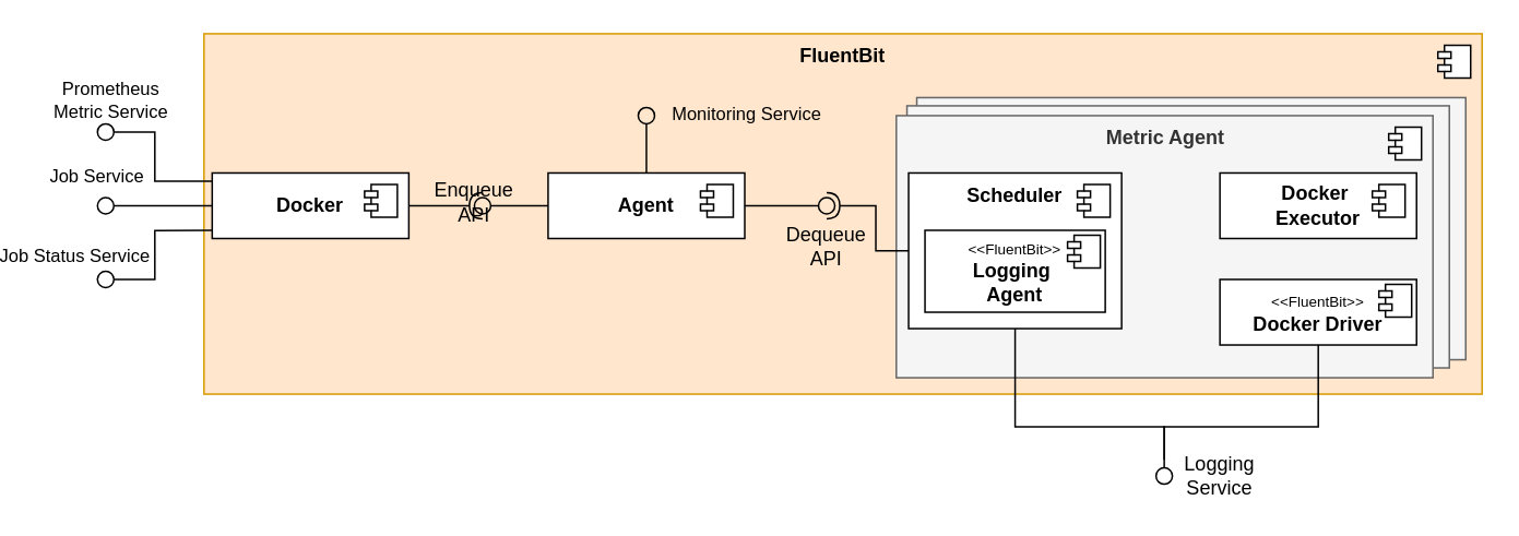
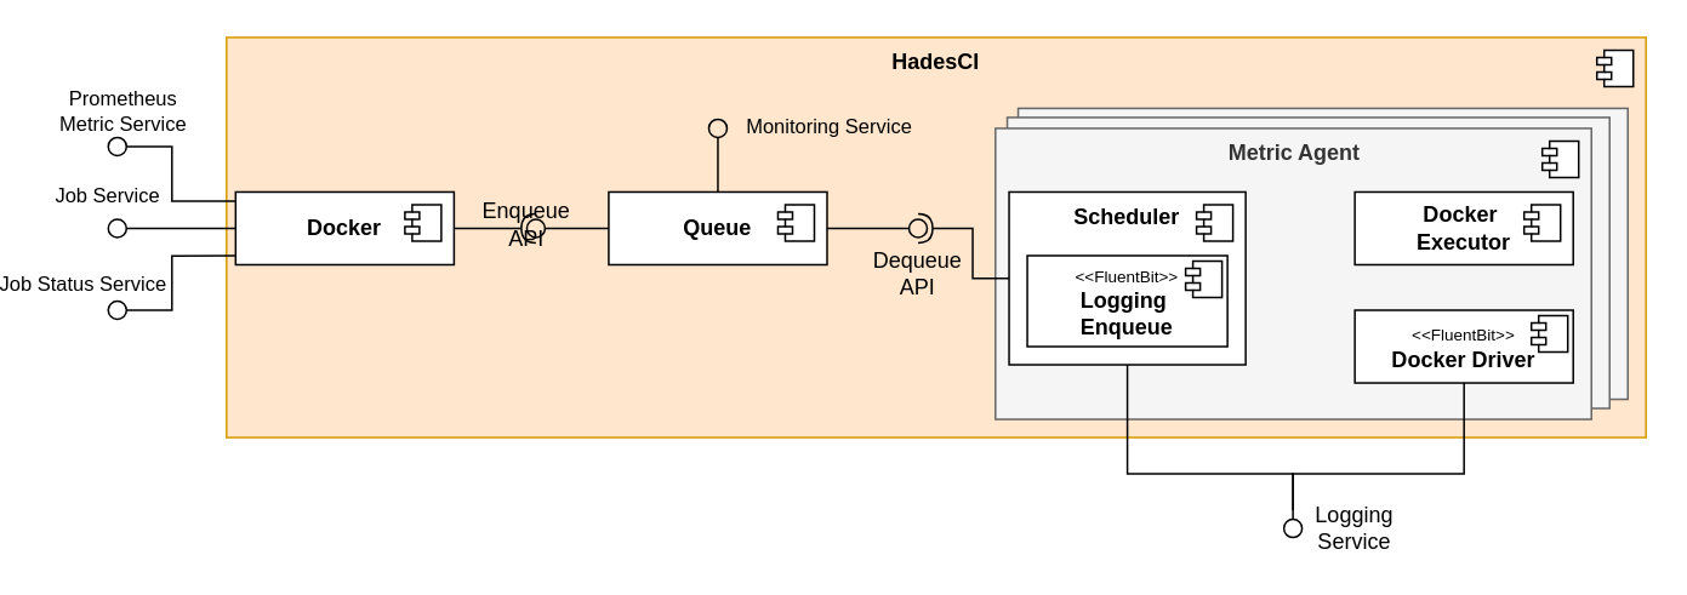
- <mxCell id="2" value="&lt;div&gt;&lt;b&gt;FluentBit&lt;/b&gt;&lt;/div&gt;" style="html=1;dropTarget=0;whiteSpace=wrap;verticalAlign=top;fillColor=#ffe6cc;strokeColor=#d79b00;" parent="1" vertex="1"><mxGeometry x="120" y="20" width="780" height="220" as="geometry" /></mxCell>
+ <mxCell id="2" value="&lt;div&gt;&lt;b&gt;HadesCI&lt;/b&gt;&lt;/div&gt;" style="html=1;dropTarget=0;whiteSpace=wrap;verticalAlign=top;fillColor=#ffe6cc;strokeColor=#d79b00;" parent="1" vertex="1"><mxGeometry x="120" y="20" width="780" height="220" as="geometry" /></mxCell>
- <mxCell id="14" value="&lt;b&gt;Agent&lt;/b&gt;" style="html=1;dropTarget=0;whiteSpace=wrap;" parent="1" vertex="1"><mxGeometry x="330" y="105" width="120" height="40" as="geometry" /></mxCell>
+ <mxCell id="14" value="&lt;b&gt;Queue&lt;/b&gt;" style="html=1;dropTarget=0;whiteSpace=wrap;" parent="1" vertex="1"><mxGeometry x="330" y="105" width="120" height="40" as="geometry" /></mxCell>
- <mxCell id="36" value="&lt;font style=&quot;font-size: 9px;&quot;&gt;&amp;lt;&amp;lt;FluentBit&amp;gt;&amp;gt;&lt;/font&gt;&lt;br&gt;&lt;b&gt;Logging&amp;nbsp;&lt;/b&gt;&lt;div&gt;&lt;div&gt;&lt;b&gt;Agent&lt;/b&gt;&lt;/div&gt;&lt;/div&gt;" style="html=1;dropTarget=0;whiteSpace=wrap;" parent="1" vertex="1"><mxGeometry x="560" y="140" width="110" height="50" as="geometry" /></mxCell>
+ <mxCell id="36" value="&lt;font style=&quot;font-size: 9px;&quot;&gt;&amp;lt;&amp;lt;FluentBit&amp;gt;&amp;gt;&lt;/font&gt;&lt;br&gt;&lt;b&gt;Logging&amp;nbsp;&lt;/b&gt;&lt;div&gt;&lt;div&gt;&lt;b&gt;Enqueue&lt;/b&gt;&lt;/div&gt;&lt;/div&gt;" style="html=1;dropTarget=0;whiteSpace=wrap;" parent="1" vertex="1"><mxGeometry x="560" y="140" width="110" height="50" as="geometry" /></mxCell>
